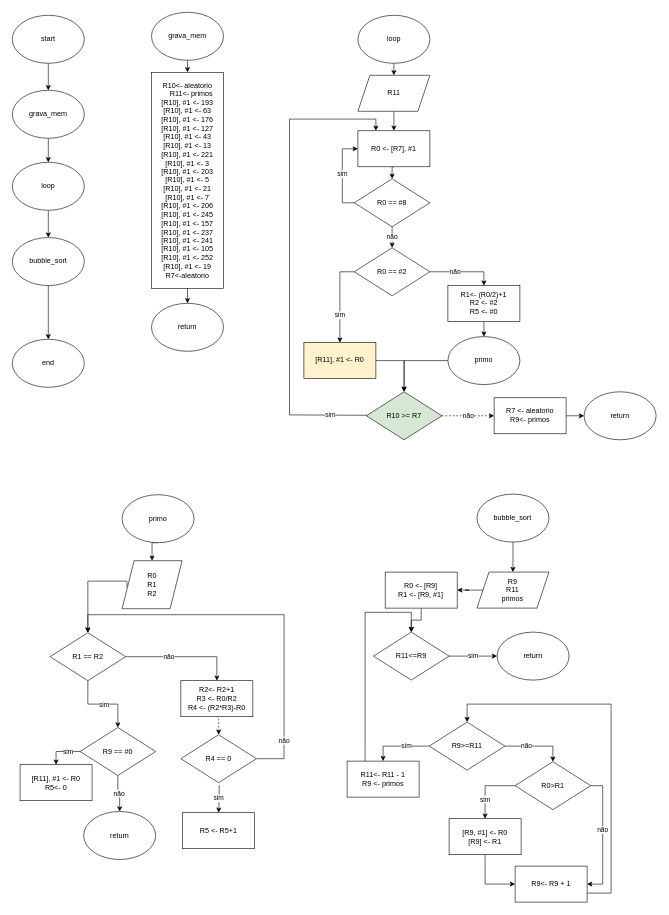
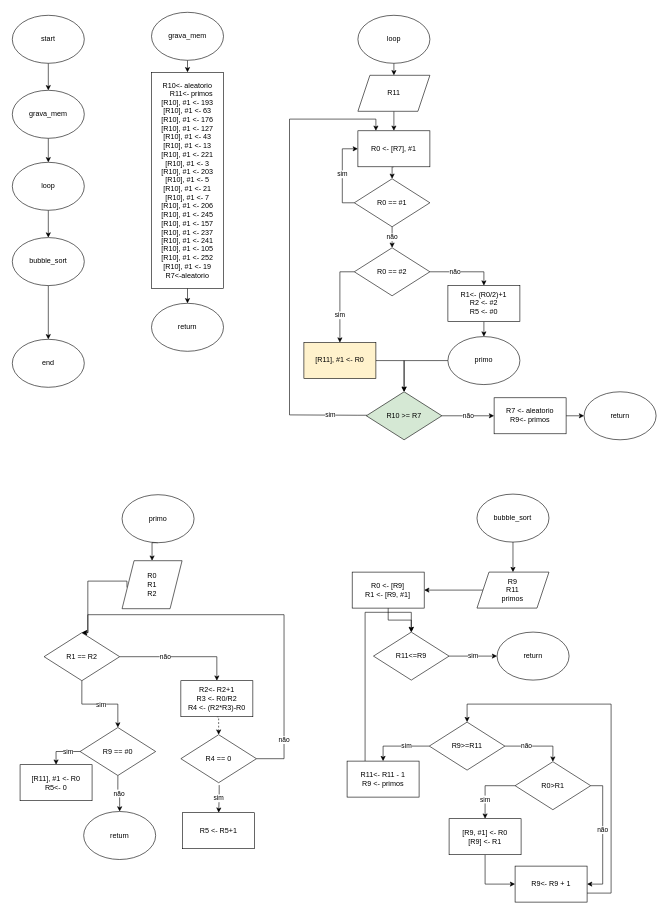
- <mxCell id="15" value="R0 == #8" style="rhombus;whiteSpace=wrap;html=1;" vertex="1" parent="1"><mxGeometry x="590" y="297.48" width="126" height="80" as="geometry" /></mxCell>
+ <mxCell id="15" value="R0 == #1" style="rhombus;whiteSpace=wrap;html=1;" vertex="1" parent="1"><mxGeometry x="590" y="297.48" width="126" height="80" as="geometry" /></mxCell>
- <mxCell id="26" value="não" style="edgeStyle=orthogonalEdgeStyle;rounded=0;orthogonalLoop=1;jettySize=auto;html=1;exitX=1;exitY=0.5;exitDx=0;exitDy=0;entryX=0;entryY=0.5;entryDx=0;entryDy=0;dashed=1;" edge="1" parent="1" source="27" target="29"><mxGeometry relative="1" as="geometry" /></mxCell>
+ <mxCell id="26" value="não" style="edgeStyle=orthogonalEdgeStyle;rounded=0;orthogonalLoop=1;jettySize=auto;html=1;exitX=1;exitY=0.5;exitDx=0;exitDy=0;entryX=0;entryY=0.5;entryDx=0;entryDy=0;" edge="1" parent="1" source="27" target="29"><mxGeometry relative="1" as="geometry" /></mxCell>
- <mxCell id="60" value="R0 &amp;lt;- [R9]&lt;br&gt;R1 &amp;lt;- [R9, #1]" style="rounded=0;whiteSpace=wrap;html=1;" vertex="1" parent="1"><mxGeometry x="641.47" y="953" width="120" height="60" as="geometry" /></mxCell>
+ <mxCell id="60" value="R0 &amp;lt;- [R9]&lt;br&gt;R1 &amp;lt;- [R9, #1]" style="rounded=0;whiteSpace=wrap;html=1;" vertex="1" parent="1"><mxGeometry x="586.47" y="953" width="120" height="60" as="geometry" /></mxCell>
- <mxCell id="67" value="R1 == R2" style="rhombus;whiteSpace=wrap;html=1;" vertex="1" parent="1"><mxGeometry x="82.94" y="1054" width="126" height="80" as="geometry" /></mxCell>
+ <mxCell id="67" value="R1 == R2" style="rhombus;whiteSpace=wrap;html=1;" vertex="1" parent="1"><mxGeometry x="72.94" y="1054" width="126" height="80" as="geometry" /></mxCell>
